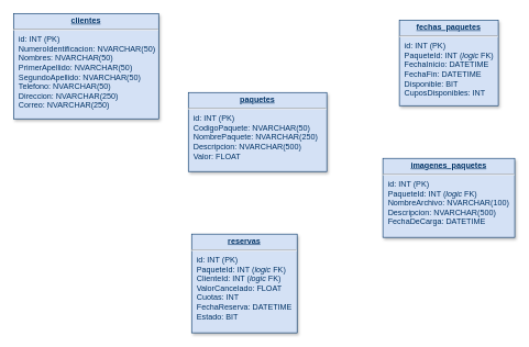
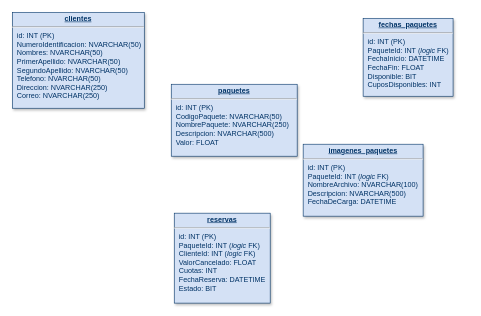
- <mxCell id="6" value="&lt;p style=&quot;margin: 0px; margin-top: 4px; text-align: center; text-decoration: underline;&quot;&gt;&lt;b&gt;fechas_paquetes&lt;/b&gt;&lt;/p&gt;&lt;hr&gt;&lt;p style=&quot;margin: 0px; margin-left: 8px;&quot;&gt;id: INT (PK)&lt;/p&gt;&lt;p style=&quot;margin: 0px; margin-left: 8px;&quot;&gt;PaqueteId: INT (&lt;i&gt;logic &lt;/i&gt;FK)&lt;/p&gt;&lt;p style=&quot;margin: 0px; margin-left: 8px;&quot;&gt;FechaInicio: DATETIME&lt;/p&gt;&lt;p style=&quot;margin: 0px; margin-left: 8px;&quot;&gt;FechaFin: DATETIME&lt;/p&gt;&lt;p style=&quot;margin: 0px; margin-left: 8px;&quot;&gt;Disponible: BIT&lt;/p&gt;&lt;p style=&quot;margin: 0px; margin-left: 8px;&quot;&gt;&lt;span style=&quot;background-color: initial;&quot;&gt;CuposDisponibles: INT&lt;/span&gt;&lt;/p&gt;" style="verticalAlign=top;align=left;overflow=fill;fontSize=12;fontFamily=Helvetica;html=1;strokeColor=#003366;shadow=1;fillColor=#D4E1F5;fontColor=#003366" vertex="1" parent="1"><mxGeometry x="605" y="30" width="150" height="130" as="geometry" /></mxCell>
+ <mxCell id="6" value="&lt;p style=&quot;margin: 0px; margin-top: 4px; text-align: center; text-decoration: underline;&quot;&gt;&lt;b&gt;fechas_paquetes&lt;/b&gt;&lt;/p&gt;&lt;hr&gt;&lt;p style=&quot;margin: 0px; margin-left: 8px;&quot;&gt;id: INT (PK)&lt;/p&gt;&lt;p style=&quot;margin: 0px; margin-left: 8px;&quot;&gt;PaqueteId: INT (&lt;i&gt;logic &lt;/i&gt;FK)&lt;/p&gt;&lt;p style=&quot;margin: 0px; margin-left: 8px;&quot;&gt;FechaInicio: DATETIME&lt;/p&gt;&lt;p style=&quot;margin: 0px; margin-left: 8px;&quot;&gt;FechaFin: FLOAT&lt;/p&gt;&lt;p style=&quot;margin: 0px; margin-left: 8px;&quot;&gt;Disponible: BIT&lt;/p&gt;&lt;p style=&quot;margin: 0px; margin-left: 8px;&quot;&gt;&lt;span style=&quot;background-color: initial;&quot;&gt;CuposDisponibles: INT&lt;/span&gt;&lt;/p&gt;" style="verticalAlign=top;align=left;overflow=fill;fontSize=12;fontFamily=Helvetica;html=1;strokeColor=#003366;shadow=1;fillColor=#D4E1F5;fontColor=#003366" vertex="1" parent="1"><mxGeometry x="605" y="30" width="150" height="130" as="geometry" /></mxCell>
- <mxCell id="4" value="&lt;p style=&quot;margin: 0px; margin-top: 4px; text-align: center; text-decoration: underline;&quot;&gt;&lt;b&gt;imagenes_paquetes&lt;/b&gt;&lt;/p&gt;&lt;hr&gt;&lt;p style=&quot;margin: 0px; margin-left: 8px;&quot;&gt;id: INT (PK)&lt;/p&gt;&lt;p style=&quot;margin: 0px; margin-left: 8px;&quot;&gt;PaqueteId: INT (&lt;i&gt;logic &lt;/i&gt;FK)&lt;/p&gt;&lt;p style=&quot;margin: 0px; margin-left: 8px;&quot;&gt;NombreArchivo: NVARCHAR(100&lt;span style=&quot;background-color: initial;&quot;&gt;)&lt;/span&gt;&lt;/p&gt;&lt;p style=&quot;margin: 0px; margin-left: 8px;&quot;&gt;Descripcion: NVARCHAR(500&lt;span style=&quot;background-color: initial;&quot;&gt;)&lt;/span&gt;&lt;/p&gt;&lt;p style=&quot;margin: 0px; margin-left: 8px;&quot;&gt;&lt;span style=&quot;background-color: initial;&quot;&gt;FechaDeCarga: DATETIME&lt;/span&gt;&lt;/p&gt;" style="verticalAlign=top;align=left;overflow=fill;fontSize=12;fontFamily=Helvetica;html=1;strokeColor=#003366;shadow=1;fillColor=#D4E1F5;fontColor=#003366" vertex="1" parent="1"><mxGeometry x="580" y="240" width="200" height="120" as="geometry" /></mxCell>
+ <mxCell id="4" value="&lt;p style=&quot;margin: 0px; margin-top: 4px; text-align: center; text-decoration: underline;&quot;&gt;&lt;b&gt;imagenes_paquetes&lt;/b&gt;&lt;/p&gt;&lt;hr&gt;&lt;p style=&quot;margin: 0px; margin-left: 8px;&quot;&gt;id: INT (PK)&lt;/p&gt;&lt;p style=&quot;margin: 0px; margin-left: 8px;&quot;&gt;PaqueteId: INT (&lt;i&gt;logic &lt;/i&gt;FK)&lt;/p&gt;&lt;p style=&quot;margin: 0px; margin-left: 8px;&quot;&gt;NombreArchivo: NVARCHAR(100&lt;span style=&quot;background-color: initial;&quot;&gt;)&lt;/span&gt;&lt;/p&gt;&lt;p style=&quot;margin: 0px; margin-left: 8px;&quot;&gt;Descripcion: NVARCHAR(500&lt;span style=&quot;background-color: initial;&quot;&gt;)&lt;/span&gt;&lt;/p&gt;&lt;p style=&quot;margin: 0px; margin-left: 8px;&quot;&gt;&lt;span style=&quot;background-color: initial;&quot;&gt;FechaDeCarga: DATETIME&lt;/span&gt;&lt;/p&gt;" style="verticalAlign=top;align=left;overflow=fill;fontSize=12;fontFamily=Helvetica;html=1;strokeColor=#003366;shadow=1;fillColor=#D4E1F5;fontColor=#003366" vertex="1" parent="1"><mxGeometry x="505" y="240" width="200" height="120" as="geometry" /></mxCell>
